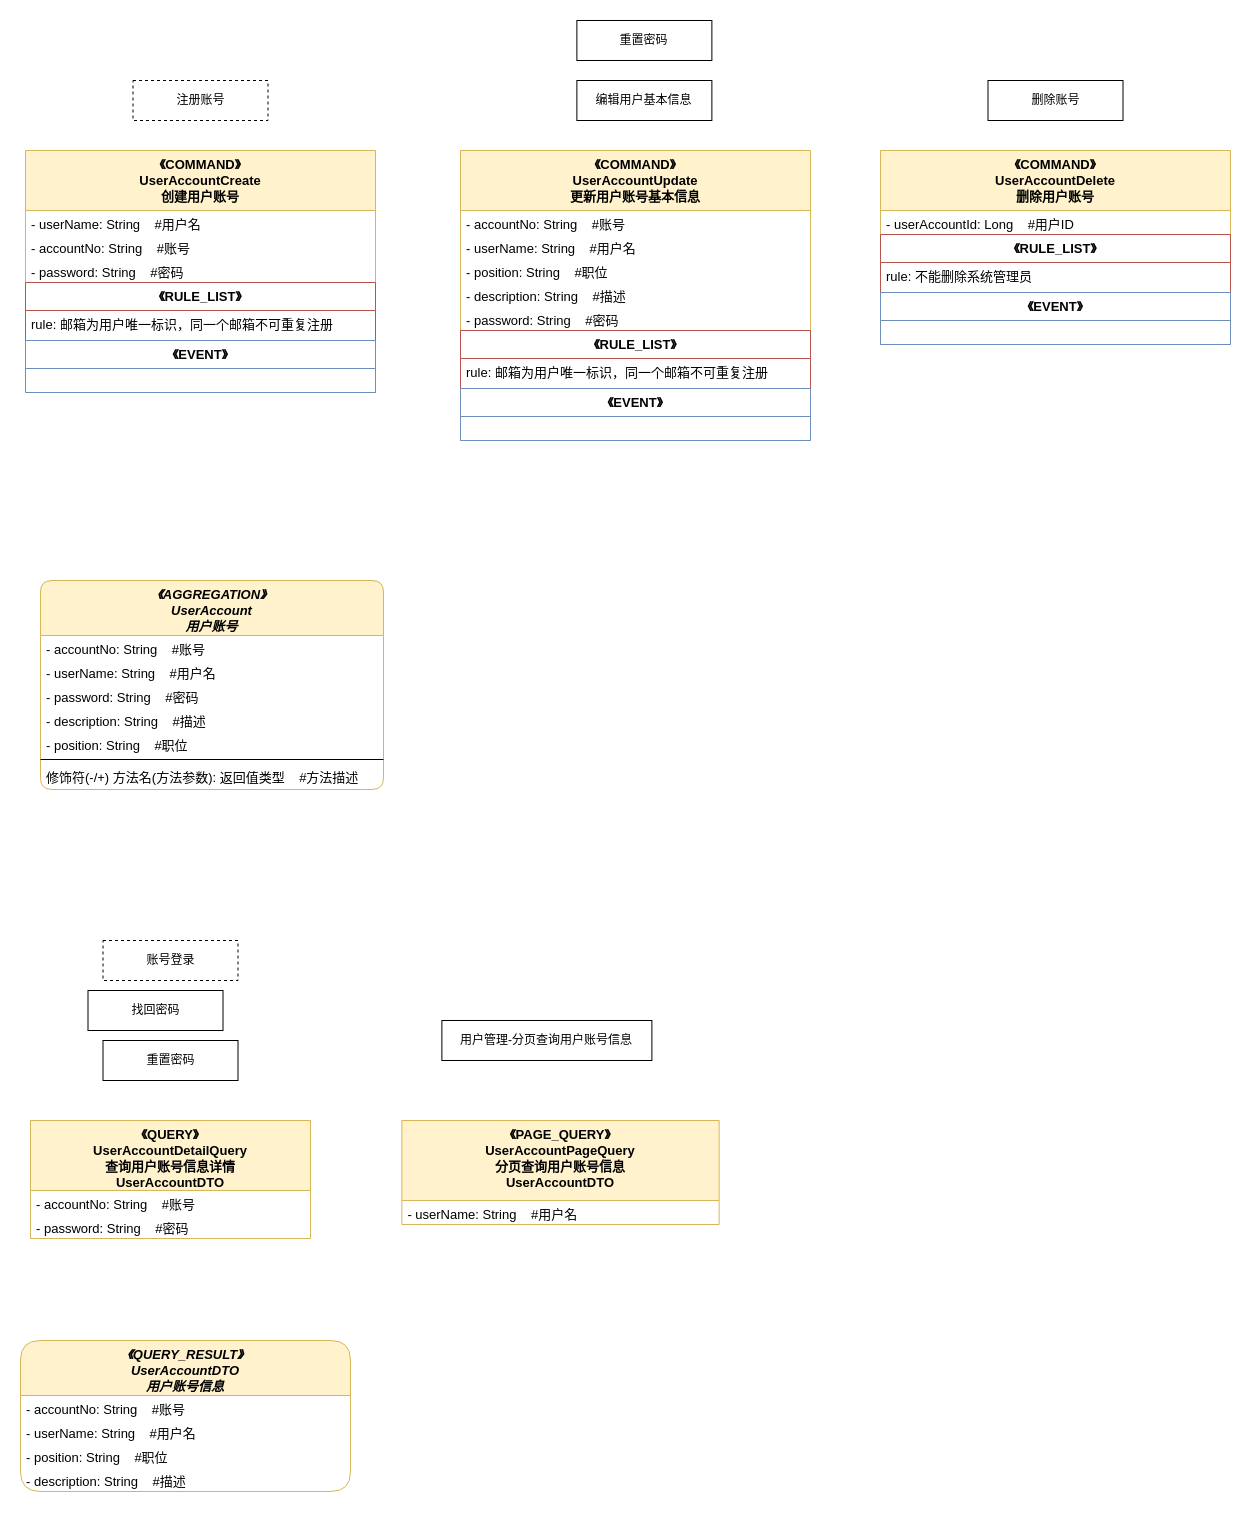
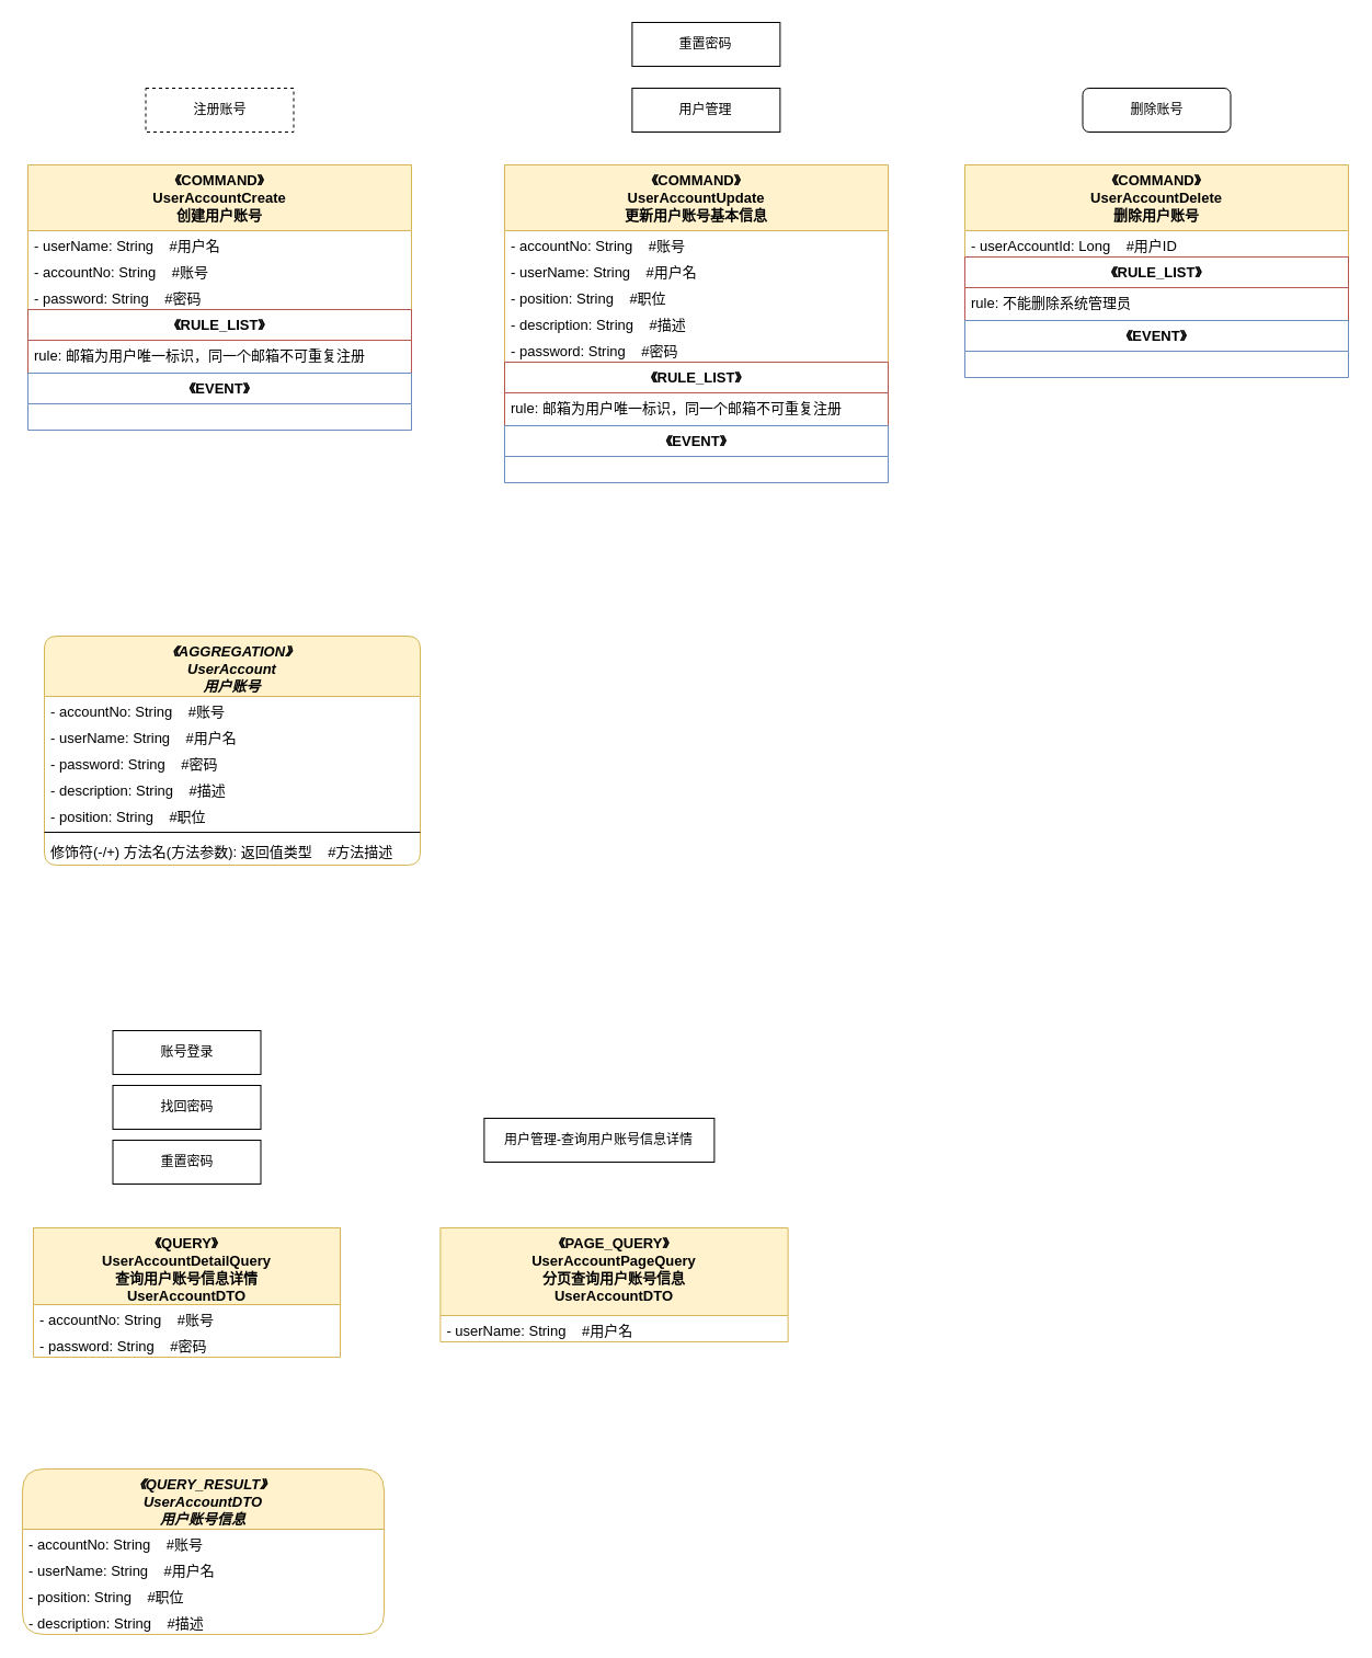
- <mxCell id="15" value="编辑用户基本信息" style="rounded=0;whiteSpace=wrap;html=1;shadow=0;glass=0;sketch=0;fillStyle=auto;strokeWidth=1;metaEdit=1;resizable=1;rotatable=0;snapToPoint=0;connectable=1;absoluteArcSize=0;noLabel=0;labelPadding=0;allowArrows=1;recursiveResize=1;expand=1;editable=1;movable=1;deletable=1;fixDash=0;collapsible=0;portConstraintRotation=0;points=[[0,0.5,0,0,0],[1,0.5,0,0,0]];backgroundOutline=0;resizeHeight=1;resizeWidth=1;" vertex="1" parent="1"><mxGeometry x="576.38" y="80" width="135" height="40" as="geometry" /></mxCell>
+ <mxCell id="15" value="用户管理" style="rounded=0;whiteSpace=wrap;html=1;shadow=0;glass=0;sketch=0;fillStyle=auto;strokeWidth=1;metaEdit=1;resizable=1;rotatable=0;snapToPoint=0;connectable=1;absoluteArcSize=0;noLabel=0;labelPadding=0;allowArrows=1;recursiveResize=1;expand=1;editable=1;movable=1;deletable=1;fixDash=0;collapsible=0;portConstraintRotation=0;points=[[0,0.5,0,0,0],[1,0.5,0,0,0]];backgroundOutline=0;resizeHeight=1;resizeWidth=1;" vertex="1" parent="1"><mxGeometry x="576.38" y="80" width="135" height="40" as="geometry" /></mxCell>
- <mxCell id="29" value="删除账号" style="rounded=0;whiteSpace=wrap;html=1;shadow=0;glass=0;sketch=0;fillStyle=auto;strokeWidth=1;metaEdit=1;resizable=1;rotatable=0;snapToPoint=0;connectable=1;absoluteArcSize=0;noLabel=0;labelPadding=0;allowArrows=1;recursiveResize=1;expand=1;editable=1;movable=1;deletable=1;fixDash=0;collapsible=0;portConstraintRotation=0;points=[[0,0.5,0,0,0],[1,0.5,0,0,0]];backgroundOutline=0;resizeHeight=1;resizeWidth=1;" vertex="1" parent="1"><mxGeometry x="987.5" y="80" width="135" height="40" as="geometry" /></mxCell>
+ <mxCell id="29" value="删除账号" style="whiteSpace=wrap;html=1;shadow=0;glass=0;sketch=0;fillStyle=auto;strokeWidth=1;metaEdit=1;resizable=1;rotatable=0;snapToPoint=0;connectable=1;absoluteArcSize=0;noLabel=0;labelPadding=0;allowArrows=1;recursiveResize=1;expand=1;editable=1;movable=1;deletable=1;fixDash=0;collapsible=0;portConstraintRotation=0;points=[[0,0.5,0,0,0],[1,0.5,0,0,0]];backgroundOutline=0;resizeHeight=1;resizeWidth=1;rounded=1;" vertex="1" parent="1"><mxGeometry x="987.5" y="80" width="135" height="40" as="geometry" /></mxCell>
- <mxCell id="14" value="账号登录" style="rounded=0;whiteSpace=wrap;html=1;shadow=0;glass=0;sketch=0;fillStyle=auto;strokeWidth=1;metaEdit=1;resizable=1;rotatable=0;snapToPoint=0;connectable=1;absoluteArcSize=0;noLabel=0;labelPadding=0;allowArrows=1;recursiveResize=1;expand=1;editable=1;movable=1;deletable=1;fixDash=0;collapsible=0;portConstraintRotation=0;points=[[0,0.5,0,0,0],[1,0.5,0,0,0]];backgroundOutline=0;resizeHeight=1;resizeWidth=1;dashed=1;" vertex="1" parent="1"><mxGeometry x="102.5" y="940" width="135" height="40" as="geometry" /></mxCell>
+ <mxCell id="14" value="账号登录" style="rounded=0;whiteSpace=wrap;html=1;shadow=0;glass=0;sketch=0;fillStyle=auto;strokeWidth=1;metaEdit=1;resizable=1;rotatable=0;snapToPoint=0;connectable=1;absoluteArcSize=0;noLabel=0;labelPadding=0;allowArrows=1;recursiveResize=1;expand=1;editable=1;movable=1;deletable=1;fixDash=0;collapsible=0;portConstraintRotation=0;points=[[0,0.5,0,0,0],[1,0.5,0,0,0]];backgroundOutline=0;resizeHeight=1;resizeWidth=1;" vertex="1" parent="1"><mxGeometry x="102.5" y="940" width="135" height="40" as="geometry" /></mxCell>
- <mxCell id="2" value="找回密码" style="rounded=0;whiteSpace=wrap;html=1;shadow=0;glass=0;sketch=0;fillStyle=auto;strokeWidth=1;metaEdit=1;resizable=1;rotatable=0;snapToPoint=0;connectable=1;absoluteArcSize=0;noLabel=0;labelPadding=0;allowArrows=1;recursiveResize=1;expand=1;editable=1;movable=1;deletable=1;fixDash=0;collapsible=0;portConstraintRotation=0;points=[[0,0.5,0,0,0],[1,0.5,0,0,0]];backgroundOutline=0;resizeHeight=1;resizeWidth=1;" vertex="1" parent="1"><mxGeometry x="87.5" y="990" width="135" height="40" as="geometry" /></mxCell>
+ <mxCell id="2" value="找回密码" style="rounded=0;whiteSpace=wrap;html=1;shadow=0;glass=0;sketch=0;fillStyle=auto;strokeWidth=1;metaEdit=1;resizable=1;rotatable=0;snapToPoint=0;connectable=1;absoluteArcSize=0;noLabel=0;labelPadding=0;allowArrows=1;recursiveResize=1;expand=1;editable=1;movable=1;deletable=1;fixDash=0;collapsible=0;portConstraintRotation=0;points=[[0,0.5,0,0,0],[1,0.5,0,0,0]];backgroundOutline=0;resizeHeight=1;resizeWidth=1;" vertex="1" parent="1"><mxGeometry x="102.5" y="990" width="135" height="40" as="geometry" /></mxCell>
- <mxCell id="26" value="用户管理-分页查询用户账号信息" style="rounded=0;whiteSpace=wrap;html=1;shadow=0;glass=0;sketch=0;fillStyle=auto;strokeWidth=1;metaEdit=1;resizable=1;rotatable=0;snapToPoint=0;connectable=1;absoluteArcSize=0;noLabel=0;labelPadding=0;allowArrows=1;recursiveResize=1;expand=1;editable=1;movable=1;deletable=1;fixDash=0;collapsible=0;portConstraintRotation=0;points=[[0,0.5,0,0,0],[1,0.5,0,0,0]];backgroundOutline=0;resizeHeight=1;resizeWidth=1;" vertex="1" parent="1"><mxGeometry x="441.38" y="1020" width="210" height="40" as="geometry" /></mxCell>
+ <mxCell id="26" value="用户管理-查询用户账号信息详情" style="rounded=0;whiteSpace=wrap;html=1;shadow=0;glass=0;sketch=0;fillStyle=auto;strokeWidth=1;metaEdit=1;resizable=1;rotatable=0;snapToPoint=0;connectable=1;absoluteArcSize=0;noLabel=0;labelPadding=0;allowArrows=1;recursiveResize=1;expand=1;editable=1;movable=1;deletable=1;fixDash=0;collapsible=0;portConstraintRotation=0;points=[[0,0.5,0,0,0],[1,0.5,0,0,0]];backgroundOutline=0;resizeHeight=1;resizeWidth=1;" vertex="1" parent="1"><mxGeometry x="441.38" y="1020" width="210" height="40" as="geometry" /></mxCell>
